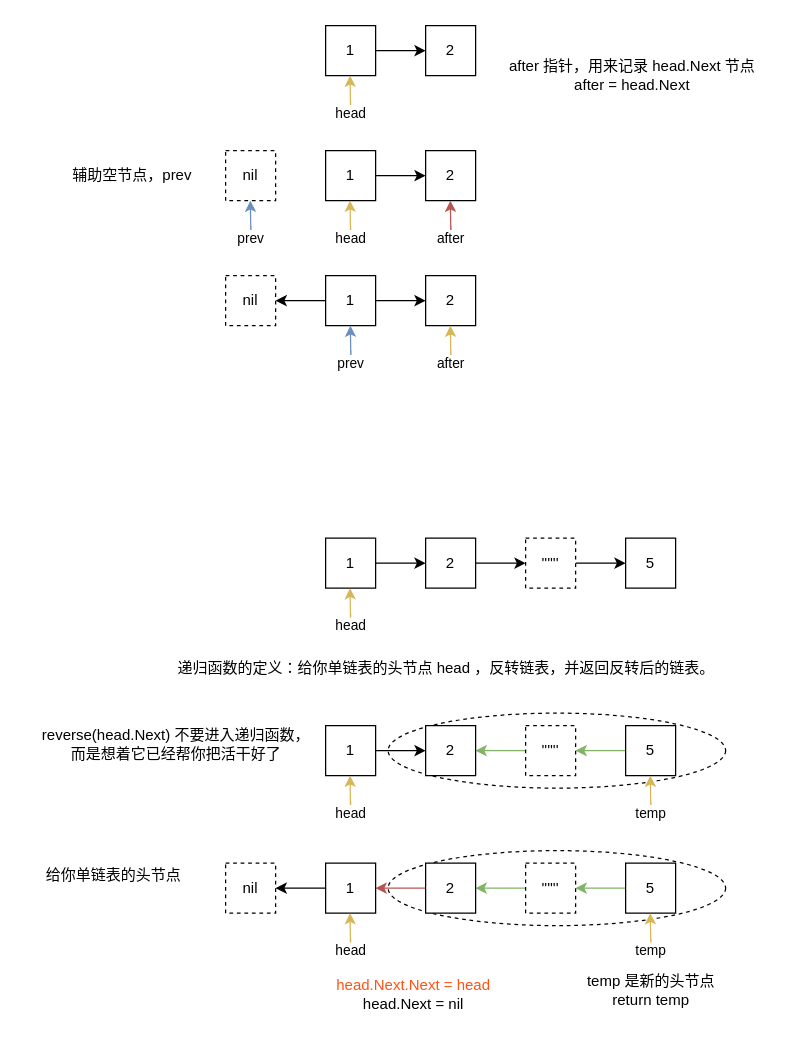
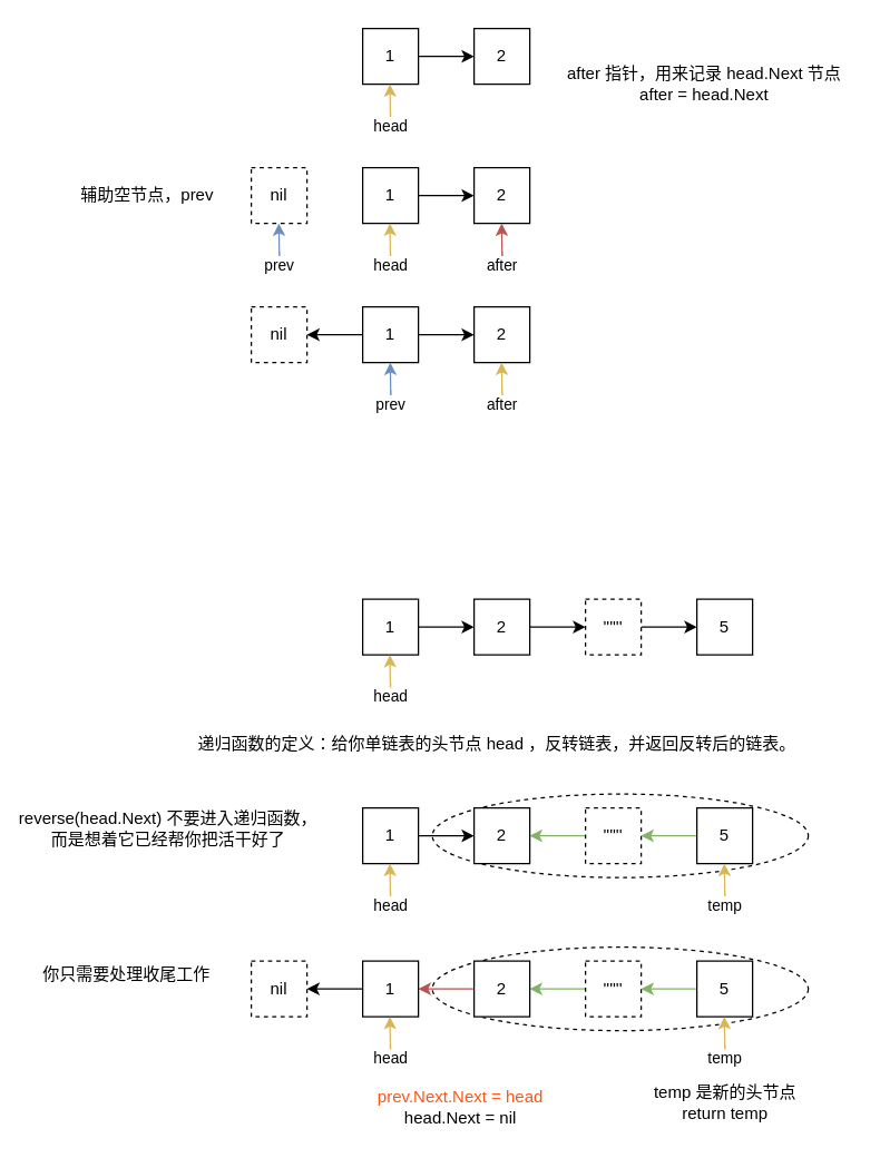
- <mxCell id="32" value="reverse(head.Next) 不要进入递归函数，&lt;br&gt;而是想着它已经帮你把活干好了" style="text;html=1;align=center;verticalAlign=middle;resizable=0;points=[];autosize=1;" vertex="1" parent="1"><mxGeometry x="25" y="580" width="230" height="30" as="geometry" /></mxCell>
+ <mxCell id="32" value="reverse(head.Next) 不要进入递归函数，&lt;br&gt;而是想着它已经帮你把活干好了" style="text;html=1;align=center;verticalAlign=middle;resizable=0;points=[];autosize=1;" vertex="1" parent="1"><mxGeometry x="5" y="580" width="230" height="30" as="geometry" /></mxCell>
- <mxCell id="42" value="给你单链表的头节点" style="text;html=1;align=center;verticalAlign=middle;resizable=0;points=[];autosize=1;" vertex="1" parent="1"><mxGeometry x="20" y="690" width="140" height="20" as="geometry" /></mxCell>
+ <mxCell id="42" value="你只需要处理收尾工作" style="text;html=1;align=center;verticalAlign=middle;resizable=0;points=[];autosize=1;" vertex="1" parent="1"><mxGeometry x="20" y="690" width="140" height="20" as="geometry" /></mxCell>
- <mxCell id="55" value="&lt;font color=&quot;#ff5314&quot;&gt;head.Next.Next = head&lt;br&gt;&lt;/font&gt;head.Next = nil" style="text;html=1;align=center;verticalAlign=middle;resizable=0;points=[];autosize=1;" vertex="1" parent="1"><mxGeometry x="260" y="780" width="140" height="30" as="geometry" /></mxCell>
+ <mxCell id="55" value="&lt;font color=&quot;#ff5314&quot;&gt;prev.Next.Next = head&lt;br&gt;&lt;/font&gt;head.Next = nil" style="text;html=1;align=center;verticalAlign=middle;resizable=0;points=[];autosize=1;" vertex="1" parent="1"><mxGeometry x="260" y="780" width="140" height="30" as="geometry" /></mxCell>
